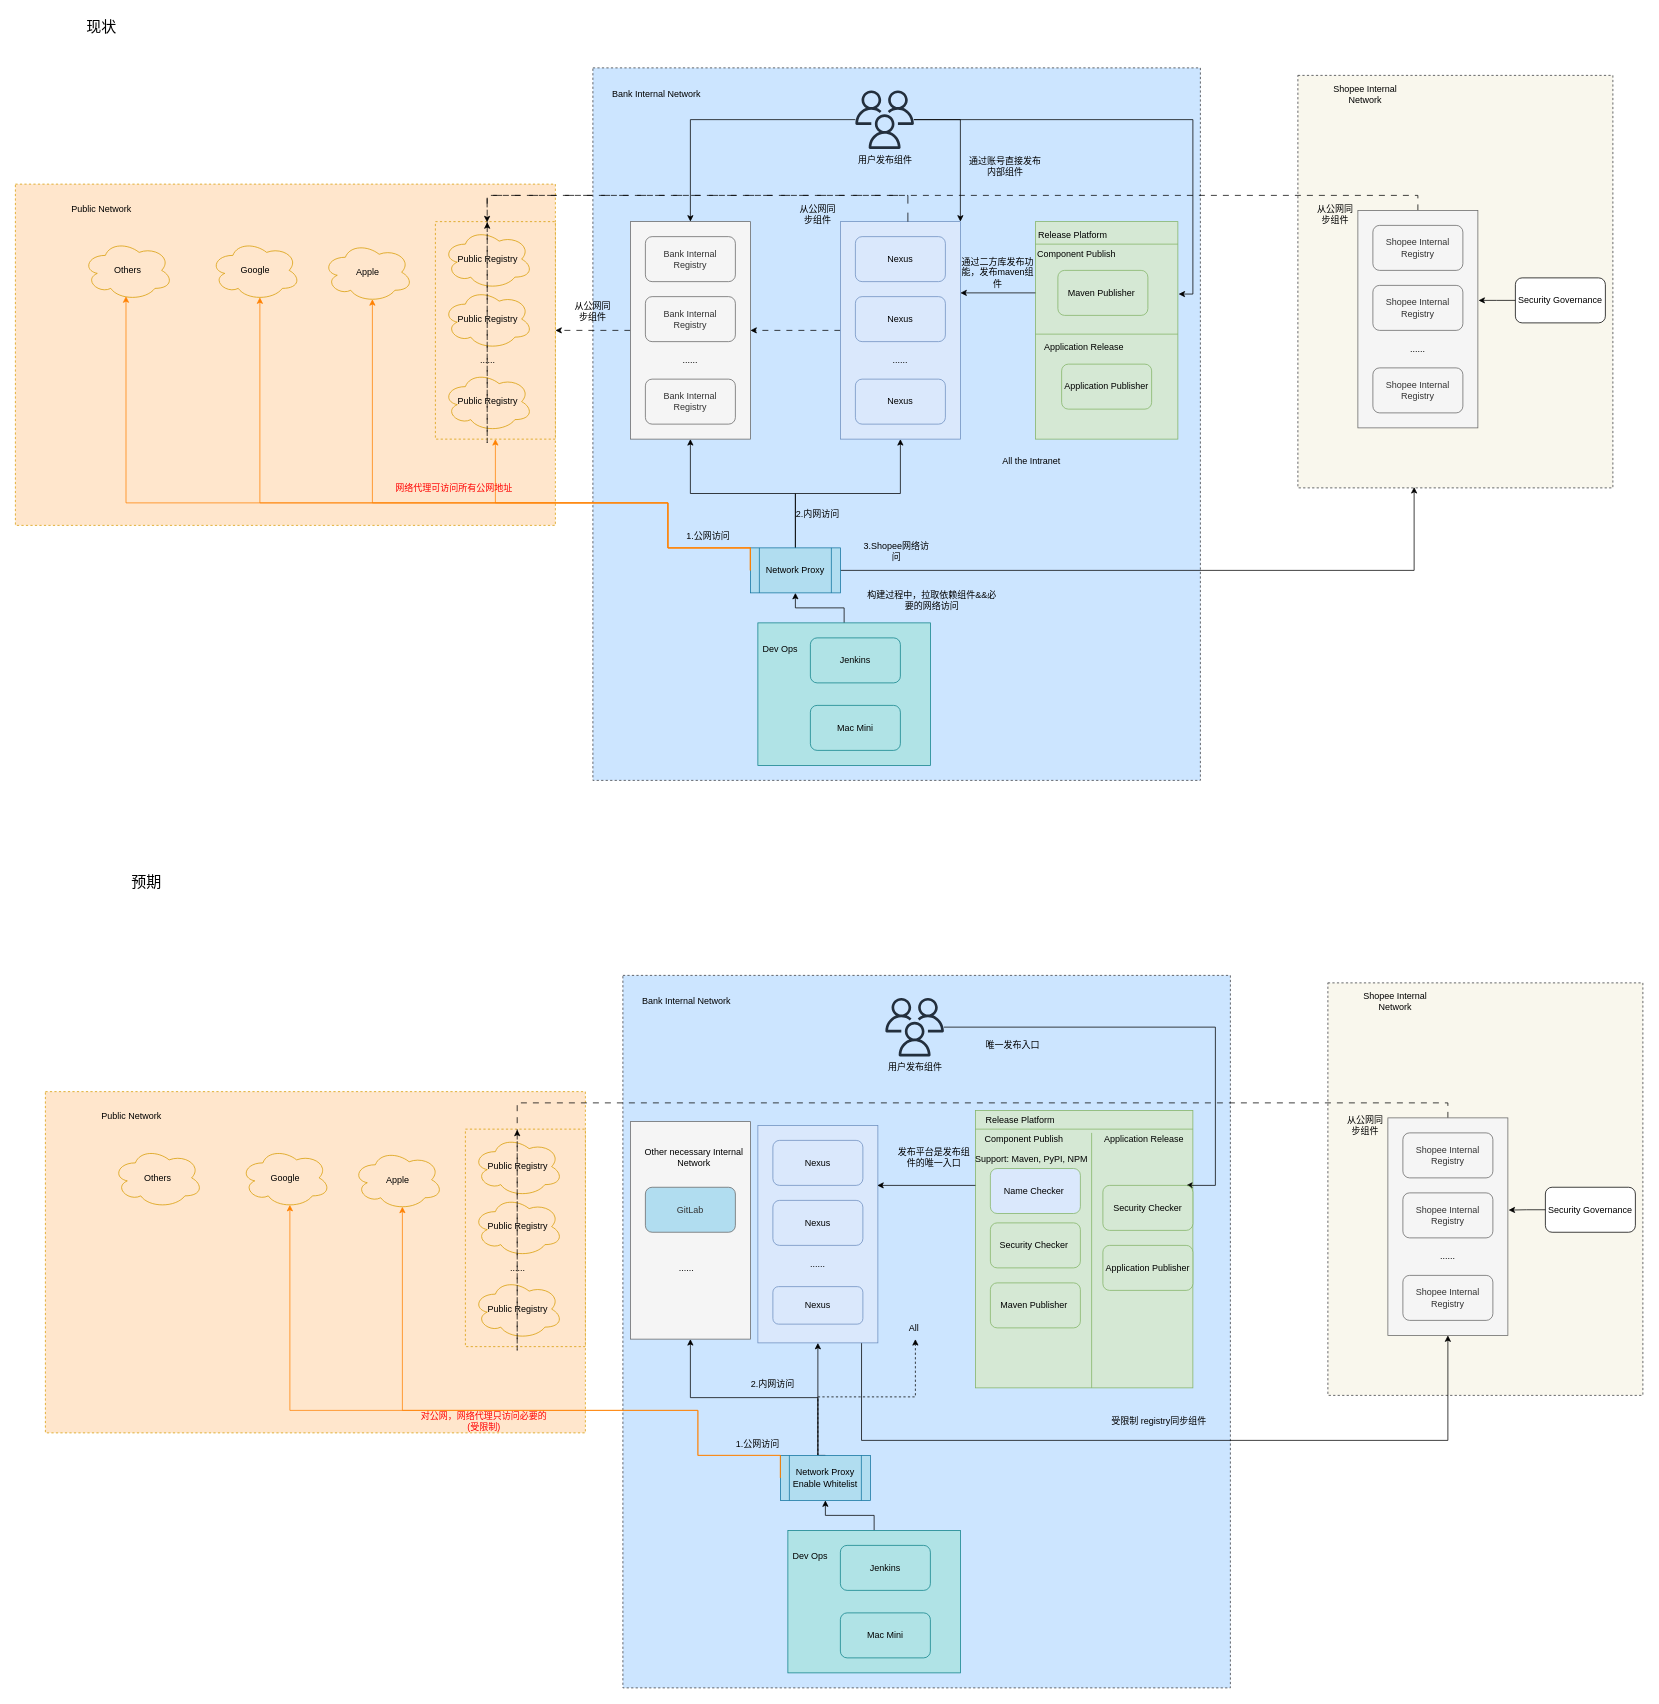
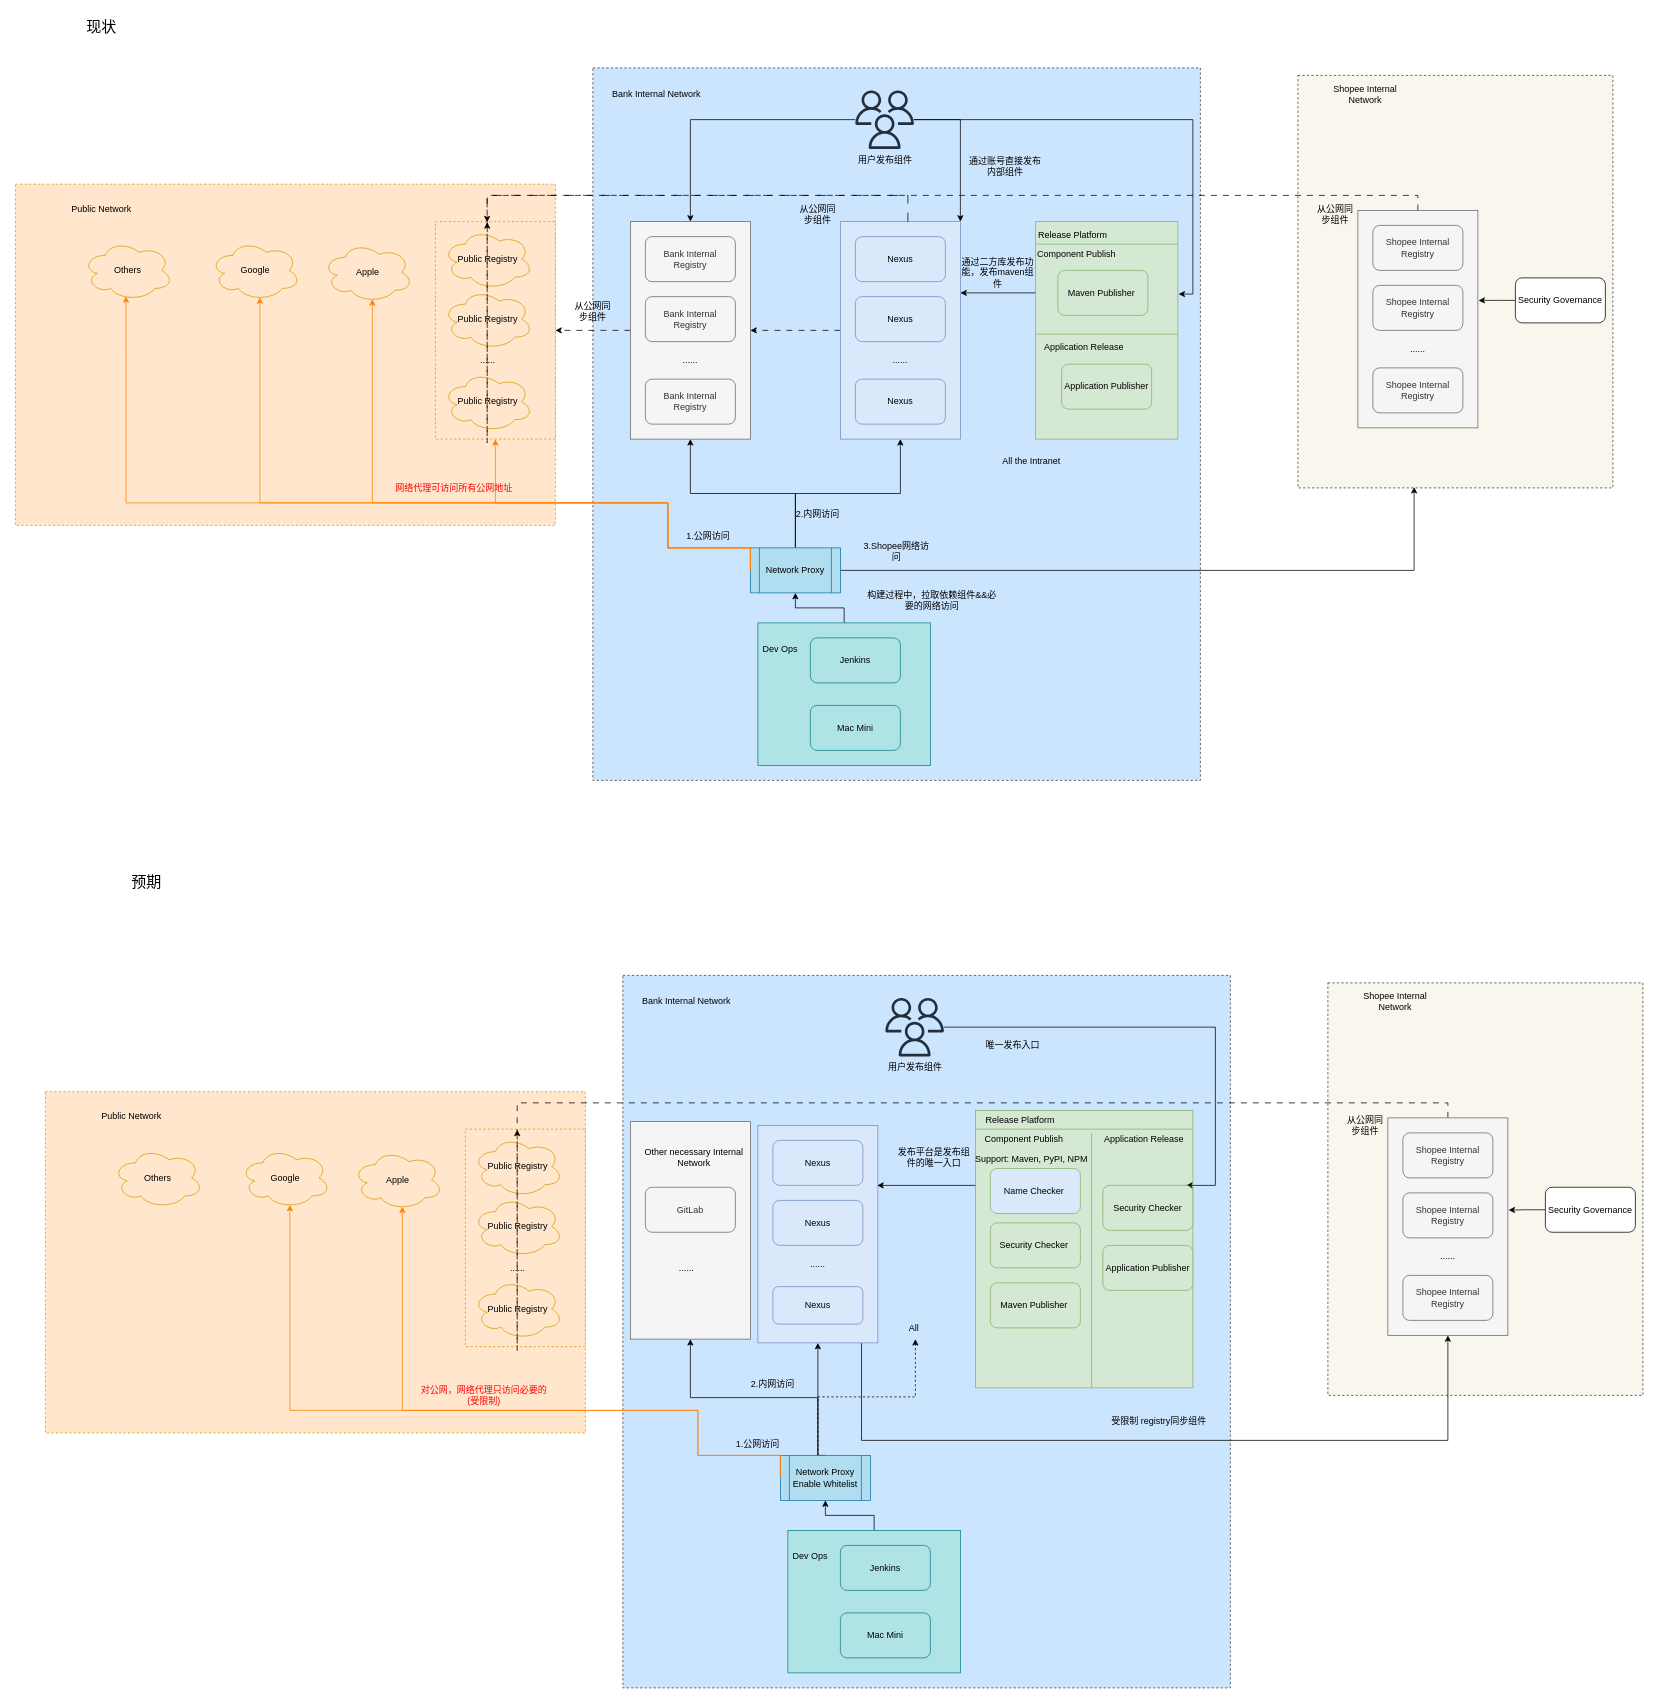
- <mxCell id="125" value="GitLab" style="rounded=1;whiteSpace=wrap;html=1;fillColor=#b1ddf0;fontColor=#333333;strokeColor=#666666;" parent="1" vertex="1"><mxGeometry x="860" y="1582.5" width="120" height="60" as="geometry" /></mxCell>
+ <mxCell id="125" value="GitLab" style="rounded=1;whiteSpace=wrap;html=1;fillColor=#f5f5f5;fontColor=#333333;strokeColor=#666666;" parent="1" vertex="1"><mxGeometry x="860" y="1582.5" width="120" height="60" as="geometry" /></mxCell>
- <mxCell id="102" value="&lt;font color=&quot;#ff0000&quot;&gt;对公网，网络代理只访问必要的(受限制)&lt;/font&gt;" style="text;html=1;strokeColor=none;fillColor=none;align=center;verticalAlign=middle;whiteSpace=wrap;rounded=0;" parent="1" vertex="1"><mxGeometry x="560" y="1885" width="170" height="20" as="geometry" /></mxCell>
+ <mxCell id="102" value="&lt;font color=&quot;#ff0000&quot;&gt;对公网，网络代理只访问必要的(受限制)&lt;/font&gt;" style="text;html=1;strokeColor=none;fillColor=none;align=center;verticalAlign=middle;whiteSpace=wrap;rounded=0;" parent="1" vertex="1"><mxGeometry x="560" y="1850" width="170" height="20" as="geometry" /></mxCell>
